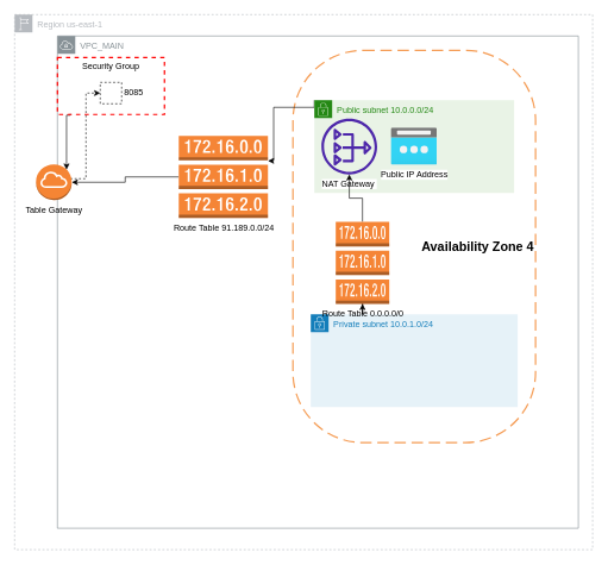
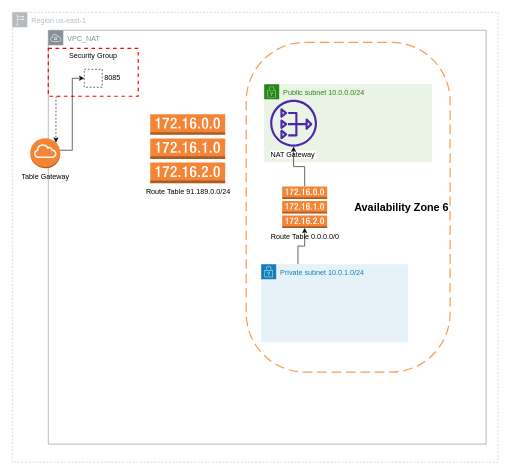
- <mxCell id="2" value="VPC_MAIN" style="sketch=0;outlineConnect=0;gradientColor=none;html=1;whiteSpace=wrap;fontSize=12;fontStyle=0;shape=mxgraph.aws4.group;grIcon=mxgraph.aws4.group_vpc;strokeColor=#879196;fillColor=none;verticalAlign=top;align=left;spacingLeft=30;fontColor=#879196;dashed=0;" parent="1" vertex="1"><mxGeometry x="80" y="50" width="730" height="690" as="geometry" /></mxCell>
+ <mxCell id="2" value="VPC_NAT" style="sketch=0;outlineConnect=0;gradientColor=none;html=1;whiteSpace=wrap;fontSize=12;fontStyle=0;shape=mxgraph.aws4.group;grIcon=mxgraph.aws4.group_vpc;strokeColor=#879196;fillColor=none;verticalAlign=top;align=left;spacingLeft=30;fontColor=#879196;dashed=0;" parent="1" vertex="1"><mxGeometry x="80" y="50" width="730" height="690" as="geometry" /></mxCell>
- <mxCell id="5" style="edgeStyle=orthogonalEdgeStyle;rounded=0;orthogonalLoop=1;jettySize=auto;html=1;entryX=0.855;entryY=0.145;entryDx=0;entryDy=0;entryPerimeter=0;exitX=0.12;exitY=0.988;exitDx=0;exitDy=0;exitPerimeter=0;" edge="1" parent="1" source="6" target="9"><mxGeometry relative="1" as="geometry"><Array as="points"><mxPoint x="98" y="161" /><mxPoint x="93" y="161" /></Array></mxGeometry></mxCell>
+ <mxCell id="5" style="edgeStyle=orthogonalEdgeStyle;rounded=0;orthogonalLoop=1;jettySize=auto;html=1;entryX=0.855;entryY=0.145;entryDx=0;entryDy=0;entryPerimeter=0;exitX=0.12;exitY=0.988;exitDx=0;exitDy=0;exitPerimeter=0;dashed=1;" edge="1" parent="1" source="6" target="9"><mxGeometry relative="1" as="geometry"><Array as="points"><mxPoint x="98" y="161" /><mxPoint x="93" y="161" /></Array></mxGeometry></mxCell>
- <mxCell id="15" value="Public IP Address" style="aspect=fixed;html=1;points=[];align=center;image;fontSize=12;image=img/lib/azure2/networking/Public_IP_Addresses.svg;labelBackgroundColor=#FFFFFF;fontColor=#000000;fillColor=default;gradientColor=none;" vertex="1" parent="13"><mxGeometry x="107.5" y="39" width="65" height="52" as="geometry" /></mxCell>
- <mxCell id="12" style="edgeStyle=orthogonalEdgeStyle;rounded=0;orthogonalLoop=1;jettySize=auto;html=1;exitX=0;exitY=0;exitDx=0;exitDy=0;fontSize=13;fontColor=#000000;" edge="1" parent="1" source="13" target="17"><mxGeometry relative="1" as="geometry"><Array as="points"><mxPoint x="440" y="150" /><mxPoint x="383" y="150" /><mxPoint x="383" y="225" /></Array></mxGeometry></mxCell>
- <mxCell id="16" style="edgeStyle=orthogonalEdgeStyle;rounded=0;orthogonalLoop=1;jettySize=auto;html=1;exitX=0;exitY=0.5;exitDx=0;exitDy=0;exitPerimeter=0;entryX=1;entryY=0.5;entryDx=0;entryDy=0;entryPerimeter=0;fontSize=13;fontColor=#000000;" edge="1" parent="1" source="17" target="9"><mxGeometry relative="1" as="geometry" /></mxCell>
- <mxCell id="8" style="edgeStyle=orthogonalEdgeStyle;rounded=0;orthogonalLoop=1;jettySize=auto;html=1;entryX=0;entryY=0.5;entryDx=0;entryDy=0;exitX=0.855;exitY=0.145;exitDx=0;exitDy=0;exitPerimeter=0;dashed=1;" edge="1" parent="1" source="9" target="7"><mxGeometry relative="1" as="geometry"><Array as="points"><mxPoint x="93" y="250" /><mxPoint x="120" y="250" /><mxPoint x="120" y="130" /></Array></mxGeometry></mxCell>
+ <mxCell id="8" style="edgeStyle=orthogonalEdgeStyle;rounded=0;orthogonalLoop=1;jettySize=auto;html=1;entryX=0;entryY=0.5;entryDx=0;entryDy=0;exitX=0.855;exitY=0.145;exitDx=0;exitDy=0;exitPerimeter=0;" edge="1" parent="1" source="9" target="7"><mxGeometry relative="1" as="geometry"><Array as="points"><mxPoint x="93" y="250" /><mxPoint x="120" y="250" /><mxPoint x="120" y="130" /></Array></mxGeometry></mxCell>
- <mxCell id="4" value="&lt;h2&gt;Availability Zone 4&lt;/h2&gt;" style="rounded=1;arcSize=29;dashed=1;strokeColor=#F59D56;fillColor=default;gradientColor=none;dashPattern=8 4;strokeWidth=2;whiteSpace=wrap;html=1;align=right;" parent="1" vertex="1"><mxGeometry x="410" y="70" width="340" height="550" as="geometry" /></mxCell>
+ <mxCell id="4" value="&lt;h2&gt;Availability Zone 6&lt;/h2&gt;" style="rounded=1;arcSize=29;dashed=1;strokeColor=#F59D56;fillColor=default;gradientColor=none;dashPattern=8 4;strokeWidth=2;whiteSpace=wrap;html=1;align=right;" parent="1" vertex="1"><mxGeometry x="410" y="70" width="340" height="550" as="geometry" /></mxCell>
- <mxCell id="19" value="Route Table 0.0.0.0/0" style="outlineConnect=0;dashed=0;verticalLabelPosition=bottom;verticalAlign=top;align=center;html=1;shape=mxgraph.aws3.route_table;fillColor=#F58536;gradientColor=none;" vertex="1" parent="1"><mxGeometry x="470" y="310.5" width="75" height="115" as="geometry" /></mxCell>
+ <mxCell id="19" value="Route Table 0.0.0.0/0" style="outlineConnect=0;dashed=0;verticalLabelPosition=bottom;verticalAlign=top;align=center;html=1;shape=mxgraph.aws3.route_table;fillColor=#F58536;gradientColor=none;" vertex="1" parent="1"><mxGeometry x="470" y="310.5" width="75" height="69" as="geometry" /></mxCell>
- <mxCell id="11" value="Private subnet 10.0.1.0/24" style="points=[[0,0],[0.25,0],[0.5,0],[0.75,0],[1,0],[1,0.25],[1,0.5],[1,0.75],[1,1],[0.75,1],[0.5,1],[0.25,1],[0,1],[0,0.75],[0,0.5],[0,0.25]];outlineConnect=0;gradientColor=none;html=1;whiteSpace=wrap;fontSize=12;fontStyle=0;container=1;pointerEvents=0;collapsible=0;recursiveResize=0;shape=mxgraph.aws4.group;grIcon=mxgraph.aws4.group_security_group;grStroke=0;strokeColor=#147EBA;fillColor=#E6F2F8;verticalAlign=top;align=left;spacingLeft=30;fontColor=#147EBA;dashed=0;" vertex="1" parent="1"><mxGeometry x="435" y="440" width="290" height="130" as="geometry" /></mxCell>
+ <mxCell id="11" value="Private subnet 10.0.1.0/24" style="points=[[0,0],[0.25,0],[0.5,0],[0.75,0],[1,0],[1,0.25],[1,0.5],[1,0.75],[1,1],[0.75,1],[0.5,1],[0.25,1],[0,1],[0,0.75],[0,0.5],[0,0.25]];outlineConnect=0;gradientColor=none;html=1;whiteSpace=wrap;fontSize=12;fontStyle=0;container=1;pointerEvents=0;collapsible=0;recursiveResize=0;shape=mxgraph.aws4.group;grIcon=mxgraph.aws4.group_security_group;grStroke=0;strokeColor=#147EBA;fillColor=#E6F2F8;verticalAlign=top;align=left;spacingLeft=30;fontColor=#147EBA;dashed=0;" vertex="1" parent="1"><mxGeometry x="435" y="440" width="245" height="130" as="geometry" /></mxCell>
